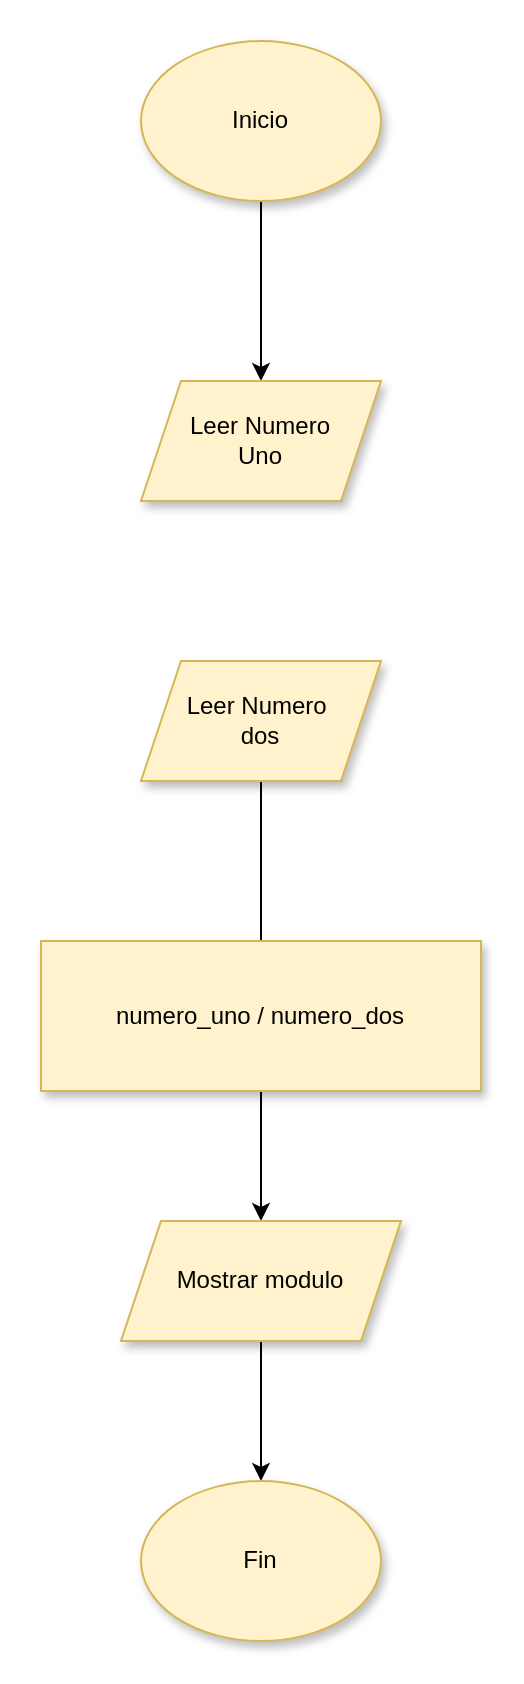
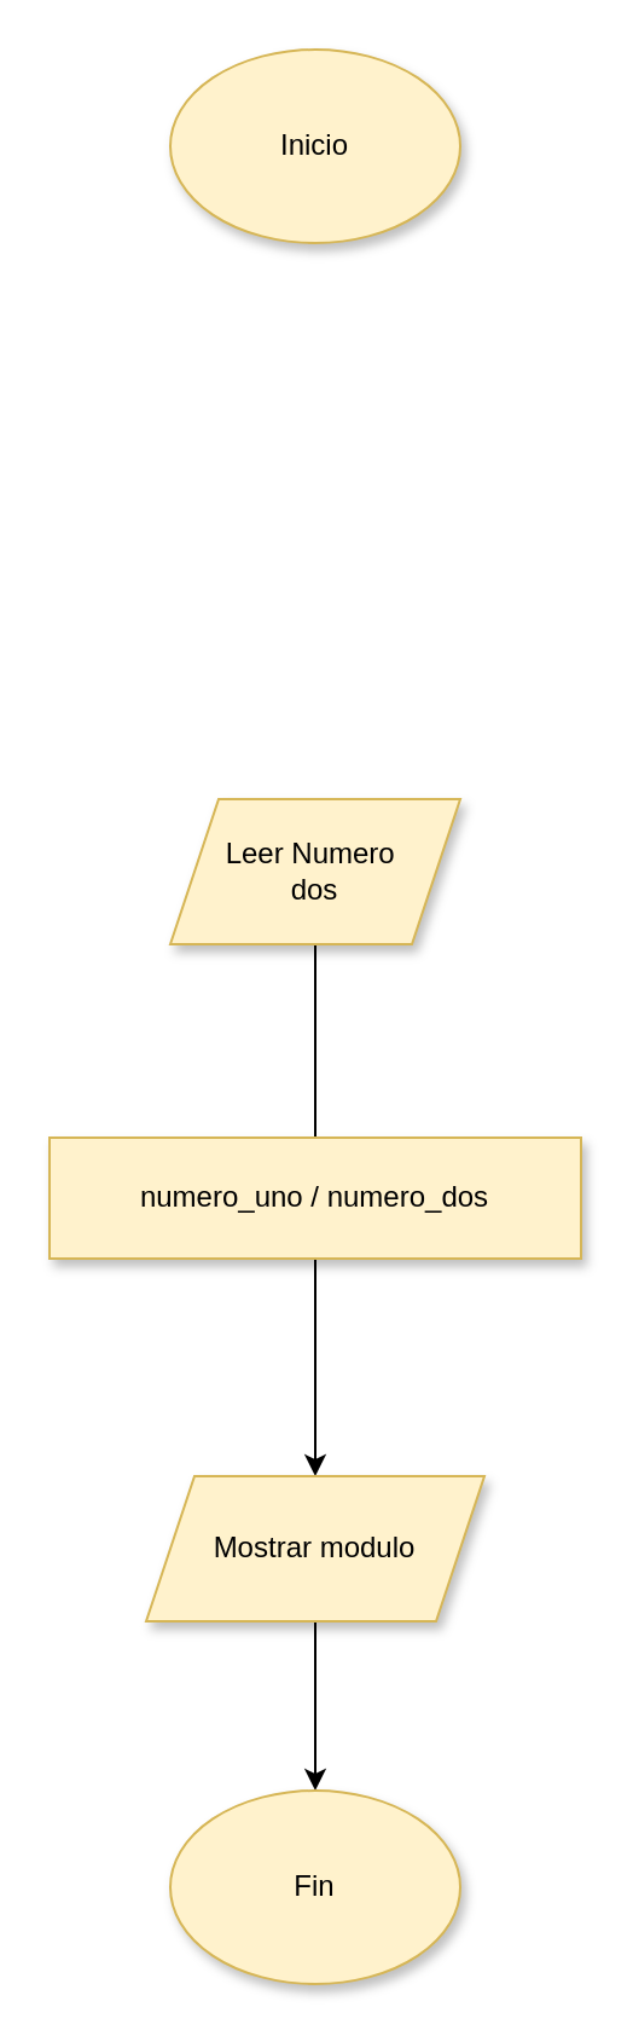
- <mxCell id="2" value="" style="edgeStyle=orthogonalEdgeStyle;rounded=0;orthogonalLoop=1;jettySize=auto;html=1;" parent="1" source="3" target="4" edge="1"><mxGeometry relative="1" as="geometry" /></mxCell>
- <mxCell id="4" value="&lt;span&gt;Leer Numero &lt;br&gt;Uno&lt;/span&gt;" style="shape=parallelogram;perimeter=parallelogramPerimeter;whiteSpace=wrap;html=1;fixedSize=1;shadow=1;strokeColor=#d6b656;fillColor=#fff2cc;" parent="1" vertex="1"><mxGeometry x="70" y="190" width="120" height="60" as="geometry" /></mxCell>
- <mxCell id="8" value="numero_uno /&amp;nbsp;numero_dos" style="whiteSpace=wrap;html=1;shadow=1;strokeColor=#d6b656;fillColor=#fff2cc;" parent="1" vertex="1"><mxGeometry x="20" y="470" width="220" height="75" as="geometry" /></mxCell>
+ <mxCell id="8" value="numero_uno /&amp;nbsp;numero_dos" style="whiteSpace=wrap;html=1;shadow=1;strokeColor=#d6b656;fillColor=#fff2cc;" parent="1" vertex="1"><mxGeometry x="20" y="470" width="220" height="50" as="geometry" /></mxCell>
